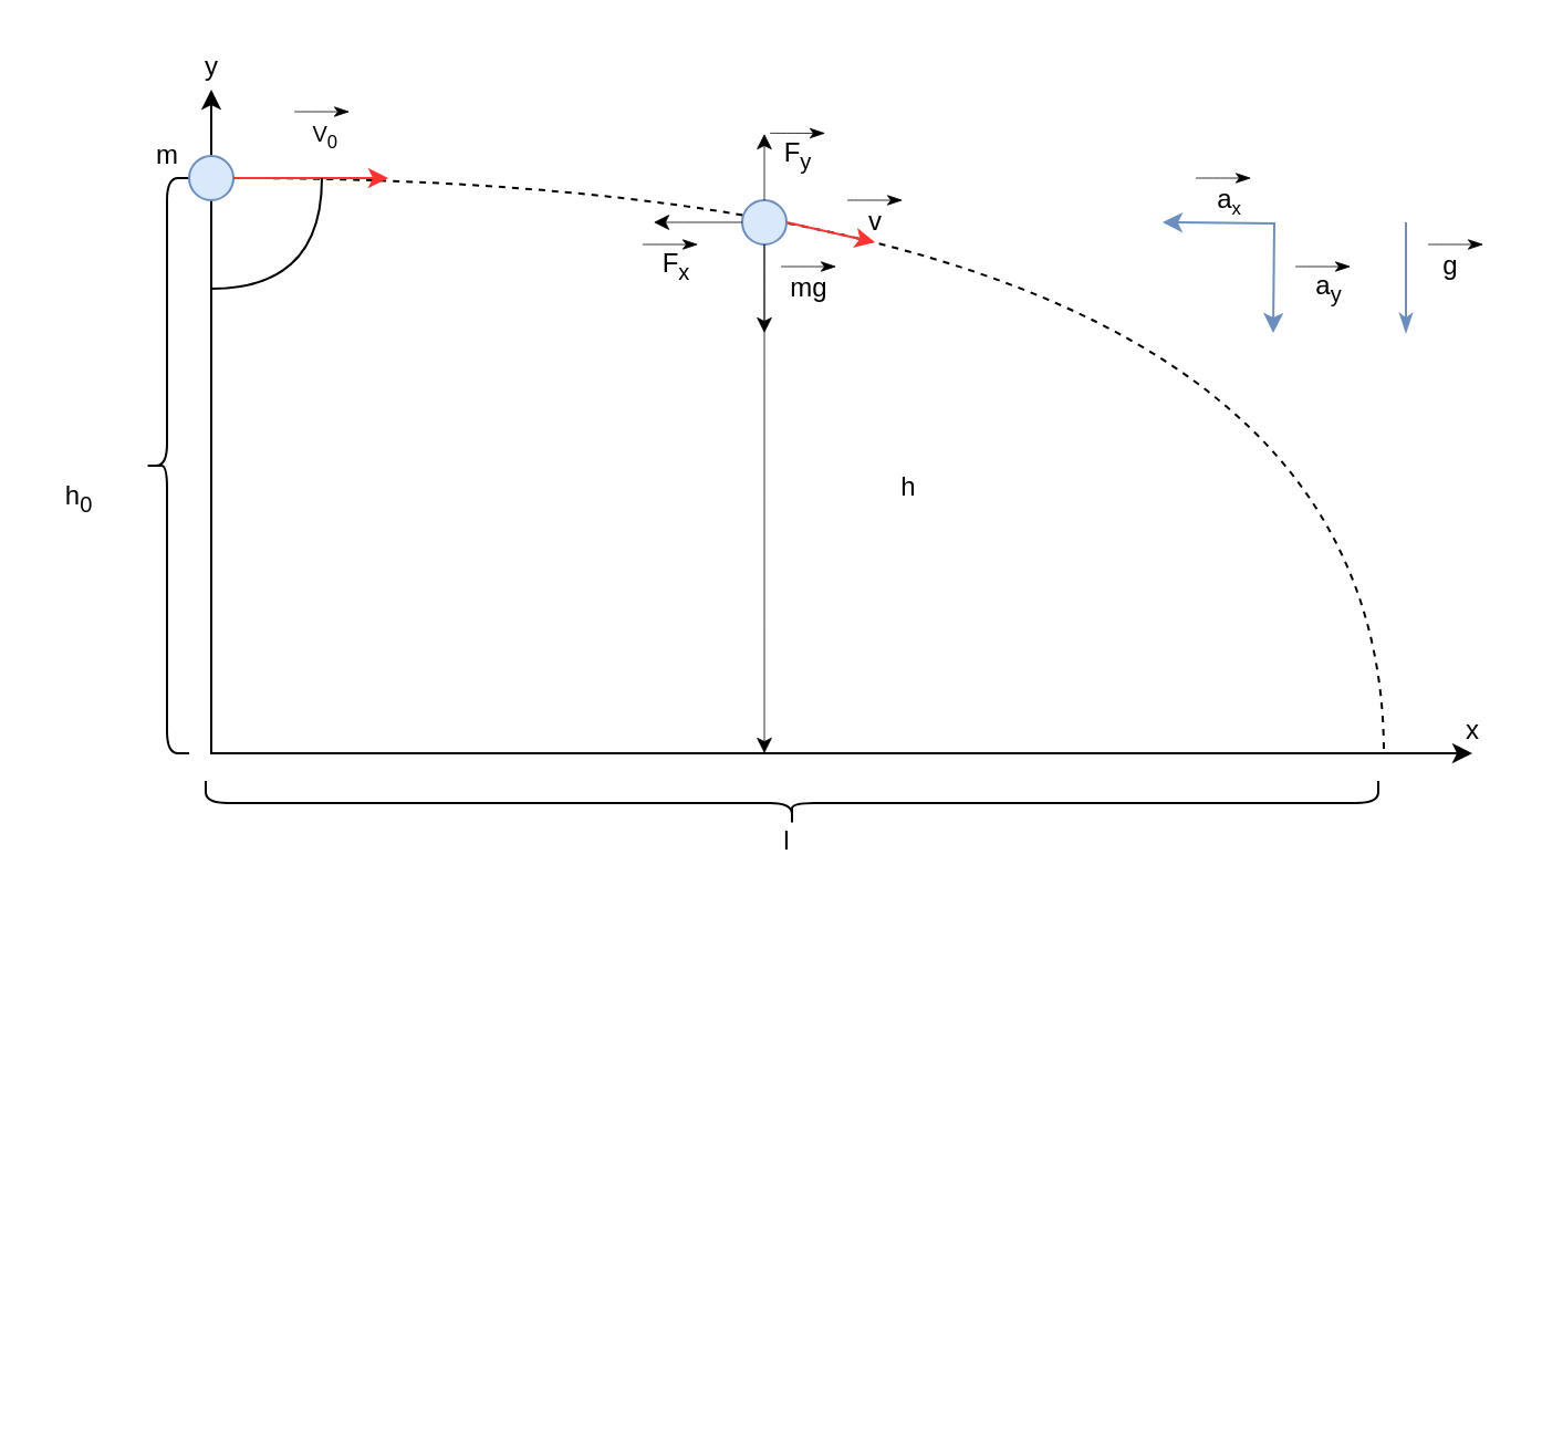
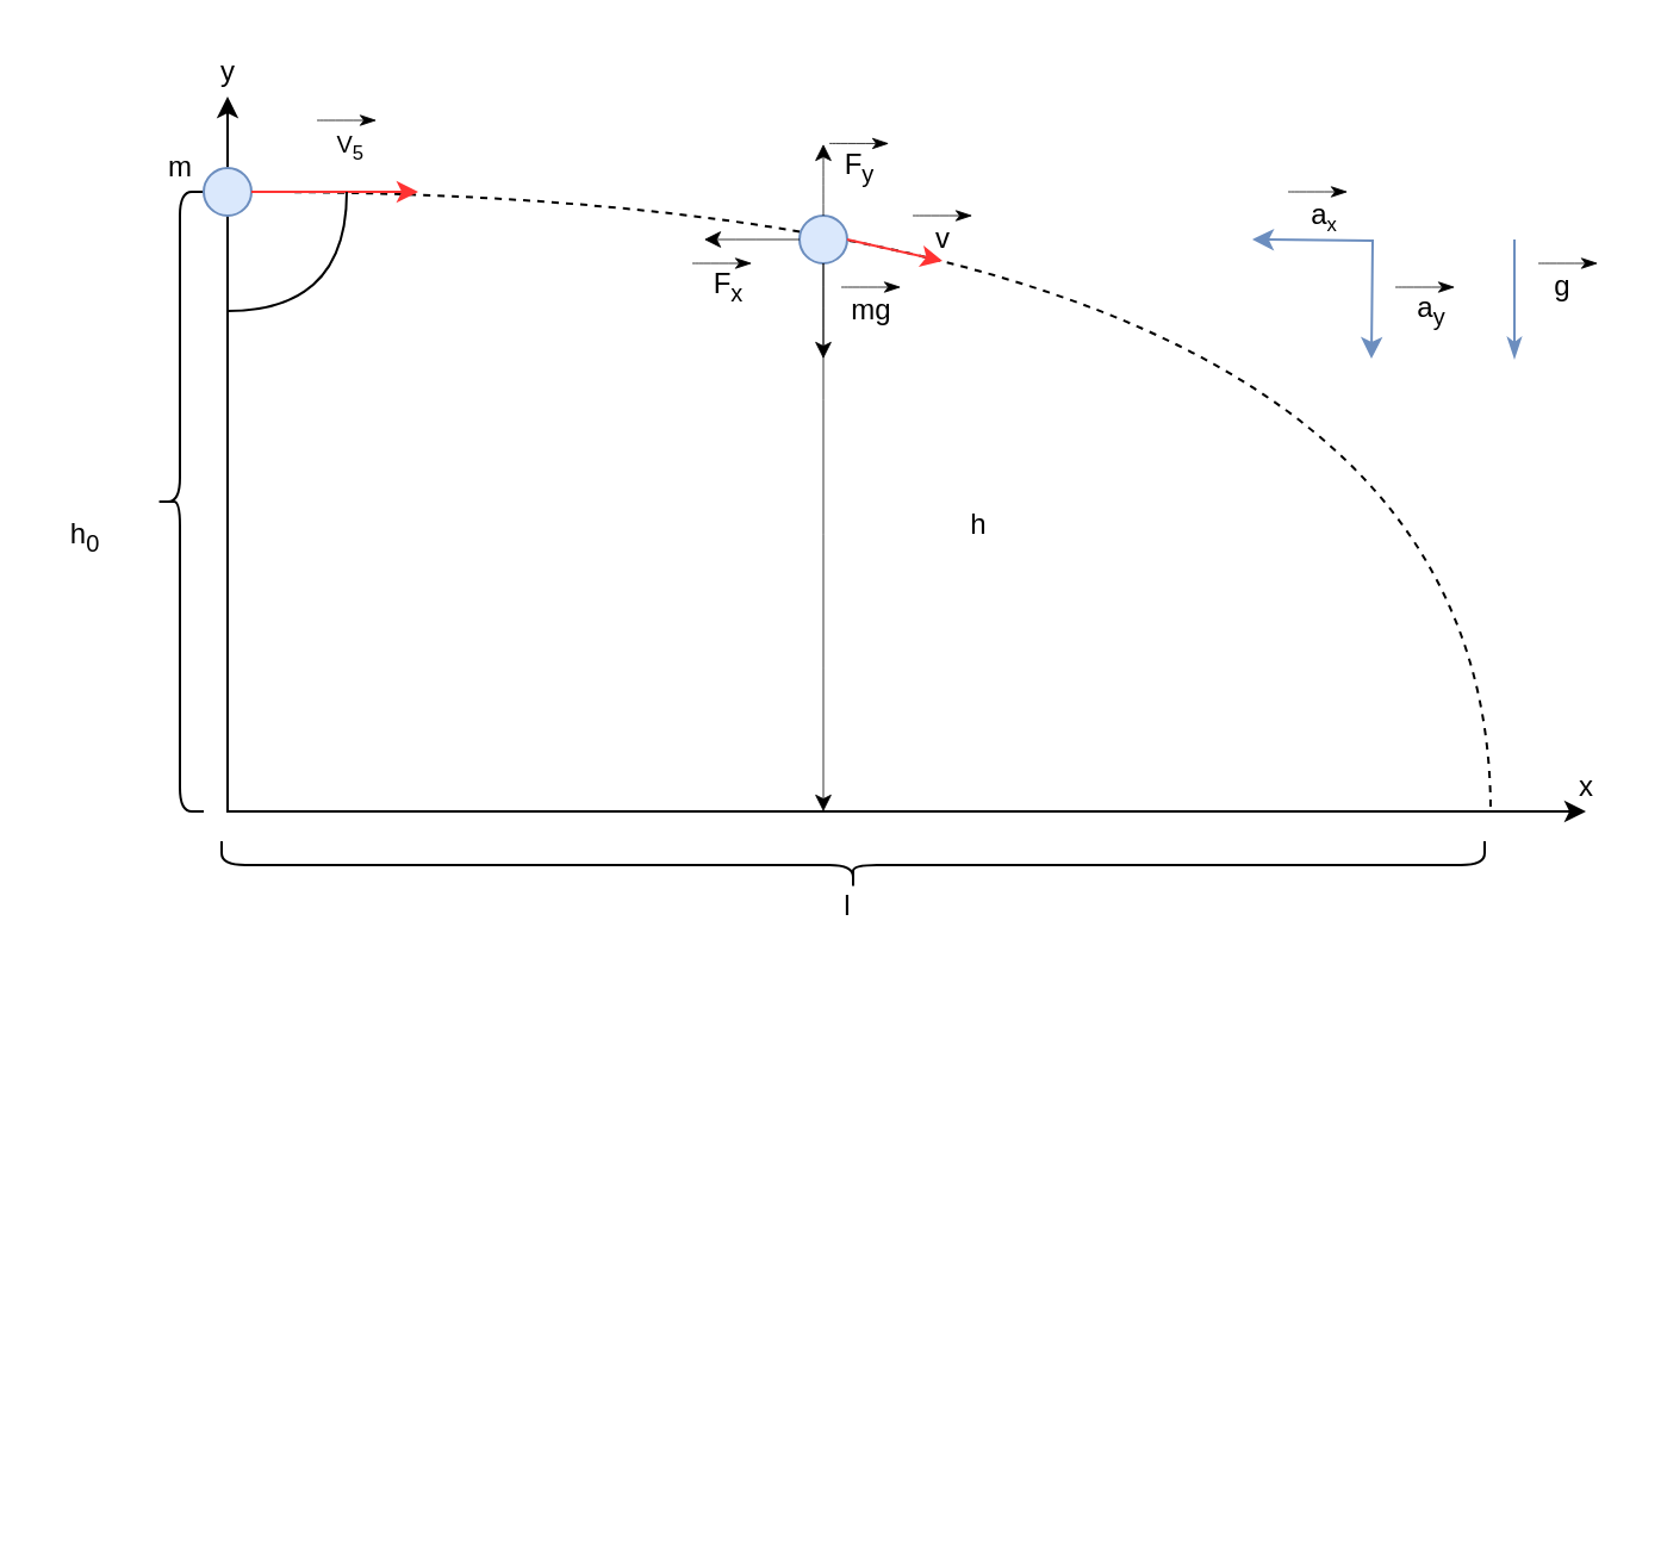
- <mxCell id="13" value="&lt;span style=&quot;font-size: 10px&quot;&gt;&amp;nbsp;V&lt;sub&gt;0&lt;/sub&gt;&lt;/span&gt;" style="text;html=1;align=center;verticalAlign=middle;resizable=0;points=[];autosize=1;strokeColor=none;fillColor=none;" vertex="1" parent="1"><mxGeometry x="130" y="50" width="30" height="20" as="geometry" /></mxCell>
+ <mxCell id="13" value="&lt;span style=&quot;font-size: 10px&quot;&gt;&amp;nbsp;V&lt;sub&gt;5&lt;/sub&gt;&lt;/span&gt;" style="text;html=1;align=center;verticalAlign=middle;resizable=0;points=[];autosize=1;strokeColor=none;fillColor=none;" vertex="1" parent="1"><mxGeometry x="130" y="50" width="30" height="20" as="geometry" /></mxCell>
